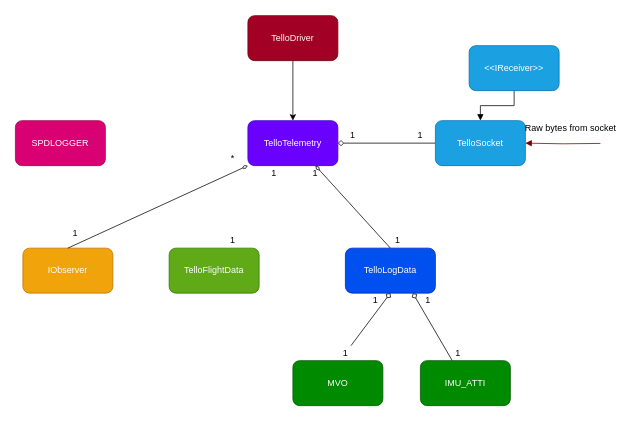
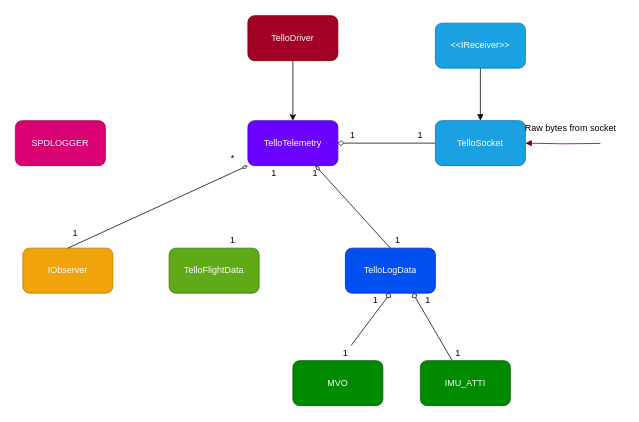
- <mxCell id="26" value="&amp;lt;&amp;lt;IReceiver&amp;gt;&amp;gt;" style="rounded=1;whiteSpace=wrap;html=1;fillColor=#1ba1e2;strokeColor=#006EAF;fontColor=#ffffff;" parent="1" vertex="1"><mxGeometry x="625" y="60" width="120" height="60" as="geometry" /></mxCell>
+ <mxCell id="26" value="&amp;lt;&amp;lt;IReceiver&amp;gt;&amp;gt;" style="rounded=1;whiteSpace=wrap;html=1;fillColor=#1ba1e2;strokeColor=#006EAF;fontColor=#ffffff;" parent="1" vertex="1"><mxGeometry x="580" y="30" width="120" height="60" as="geometry" /></mxCell>
